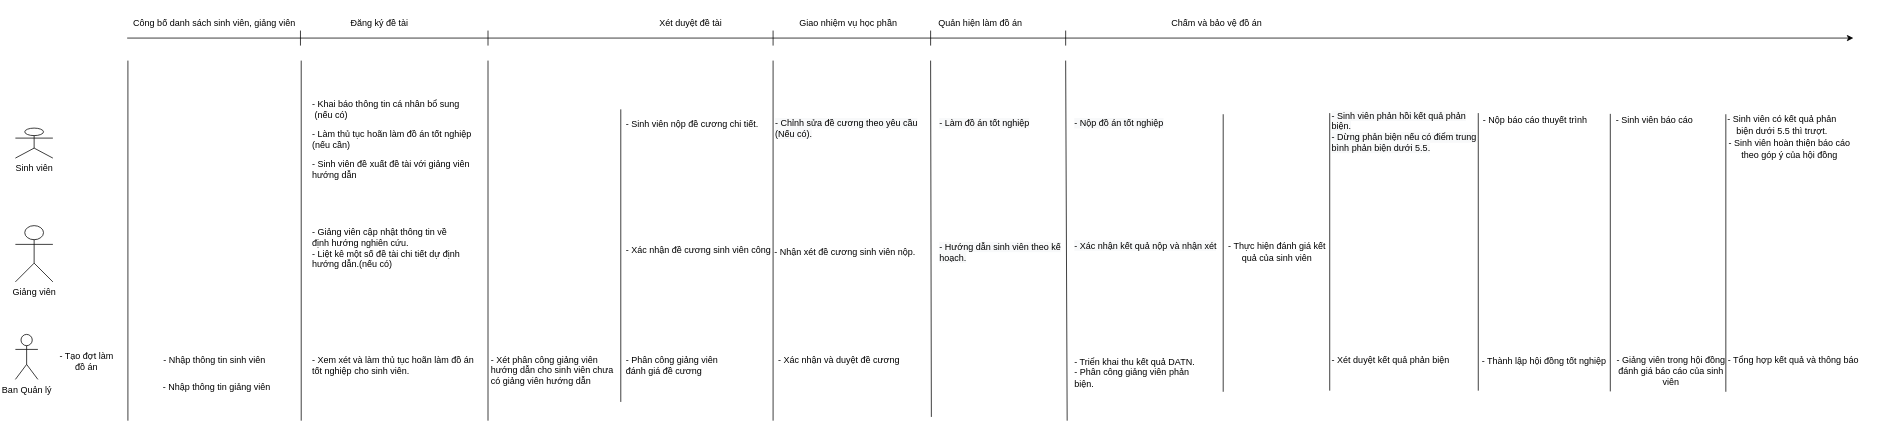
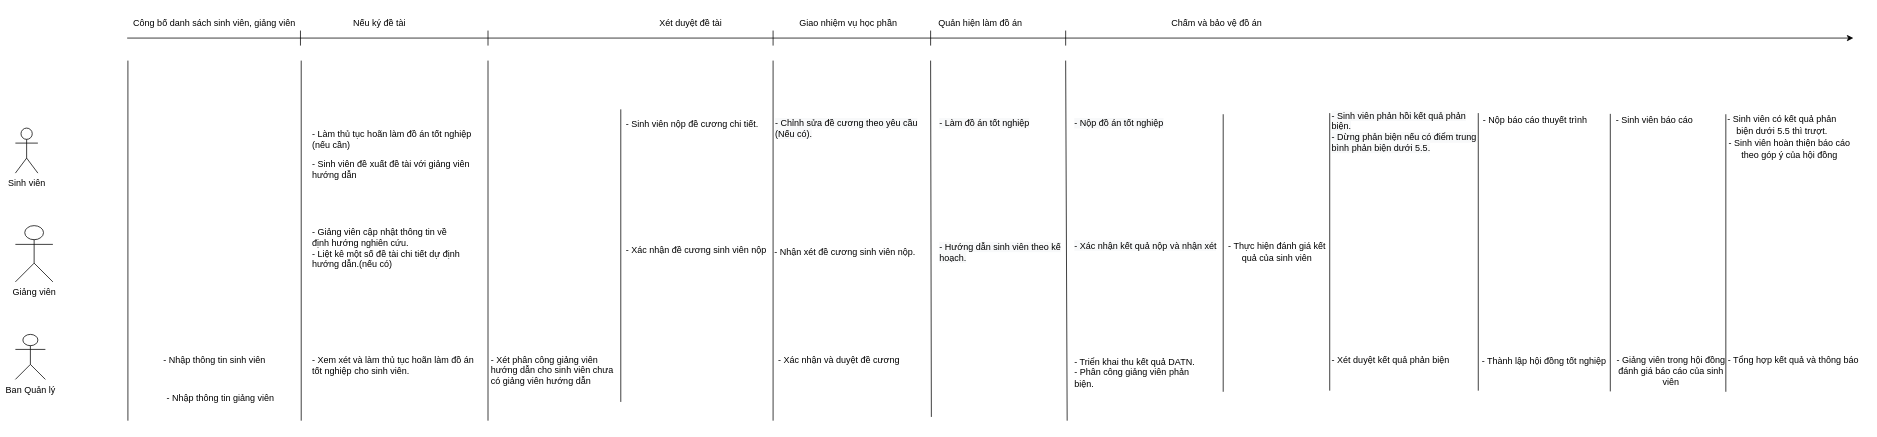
- <mxCell id="14" value="Đăng ký đề tài" style="text;html=1;align=center;verticalAlign=middle;resizable=0;points=[];autosize=1;strokeColor=none;fillColor=none;" vertex="1" parent="1"><mxGeometry x="460" y="20" width="90" height="20" as="geometry" /></mxCell>
+ <mxCell id="14" value="Nếu ký đề tài" style="text;html=1;align=center;verticalAlign=middle;resizable=0;points=[];autosize=1;strokeColor=none;fillColor=none;" vertex="1" parent="1"><mxGeometry x="460" y="20" width="90" height="20" as="geometry" /></mxCell>
- <mxCell id="21" value="- Khai báo thông tin cá nhân bổ sung&lt;br&gt;&amp;nbsp;(nếu có)" style="text;html=1;align=left;verticalAlign=middle;resizable=0;points=[];autosize=1;strokeColor=none;fillColor=none;" vertex="1" parent="1"><mxGeometry x="414" y="130" width="210" height="30" as="geometry" /></mxCell>
- <mxCell id="8" value="Sinh viên" style="shape=umlActor;verticalLabelPosition=bottom;verticalAlign=top;html=1;outlineConnect=0;" vertex="1" parent="1"><mxGeometry x="20" y="170" width="50" height="40" as="geometry" /></mxCell>
+ <mxCell id="8" value="Sinh viên" style="shape=umlActor;verticalLabelPosition=bottom;verticalAlign=top;html=1;outlineConnect=0;" vertex="1" parent="1"><mxGeometry x="20" y="170" width="30" height="60" as="geometry" /></mxCell>
- <mxCell id="30" value="&lt;div style=&quot;&quot;&gt;- Xác nhận đề cương sinh viên công&lt;/div&gt;" style="text;html=1;strokeColor=none;fillColor=none;align=left;verticalAlign=middle;whiteSpace=wrap;rounded=0;" vertex="1" parent="1"><mxGeometry x="832" y="285" width="198" height="95" as="geometry" /></mxCell>
+ <mxCell id="30" value="&lt;div style=&quot;&quot;&gt;- Xác nhận đề cương sinh viên nộp&lt;/div&gt;" style="text;html=1;strokeColor=none;fillColor=none;align=left;verticalAlign=middle;whiteSpace=wrap;rounded=0;" vertex="1" parent="1"><mxGeometry x="832" y="285" width="198" height="95" as="geometry" /></mxCell>
- <mxCell id="16" value="Ban Quản lý" style="shape=umlActor;verticalLabelPosition=bottom;verticalAlign=top;html=1;outlineConnect=0;" vertex="1" parent="1"><mxGeometry x="20" y="445" width="30" height="60" as="geometry" /></mxCell>
+ <mxCell id="16" value="Ban Quản lý" style="shape=umlActor;verticalLabelPosition=bottom;verticalAlign=top;html=1;outlineConnect=0;" vertex="1" parent="1"><mxGeometry x="20" y="445" width="40" height="60" as="geometry" /></mxCell>
- <mxCell id="58" value="&lt;span style=&quot;&quot;&gt;- Tạo đợt làm đồ án&lt;/span&gt;" style="text;html=1;strokeColor=none;fillColor=none;align=center;verticalAlign=middle;whiteSpace=wrap;rounded=0;" vertex="1" parent="1"><mxGeometry x="70" y="456" width="90" height="50" as="geometry" /></mxCell>
- <mxCell id="31" value="- Phân công giảng viên đánh giá đề cương" style="text;html=1;strokeColor=none;fillColor=none;align=left;verticalAlign=middle;whiteSpace=wrap;rounded=0;" vertex="1" parent="1"><mxGeometry x="832" y="451" width="150" height="70" as="geometry" /></mxCell>
- <mxCell id="20" value="- Nhập thông tin giảng viên" style="text;html=1;align=center;verticalAlign=middle;resizable=0;points=[];autosize=1;strokeColor=none;fillColor=none;" vertex="1" parent="1"><mxGeometry x="208" y="505" width="160" height="20" as="geometry" /></mxCell>
+ <mxCell id="20" value="- Nhập thông tin giảng viên" style="text;html=1;align=center;verticalAlign=middle;resizable=0;points=[];autosize=1;strokeColor=none;fillColor=none;" vertex="1" parent="1"><mxGeometry x="213" y="520" width="160" height="20" as="geometry" /></mxCell>
